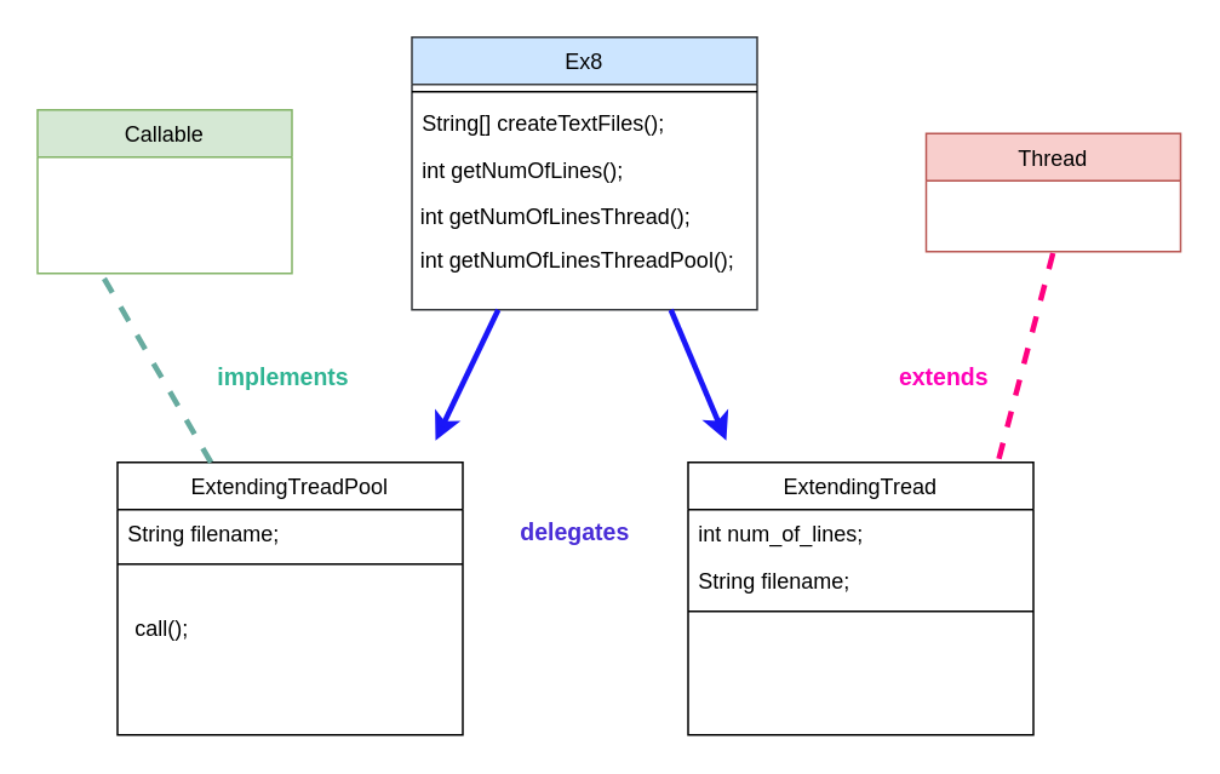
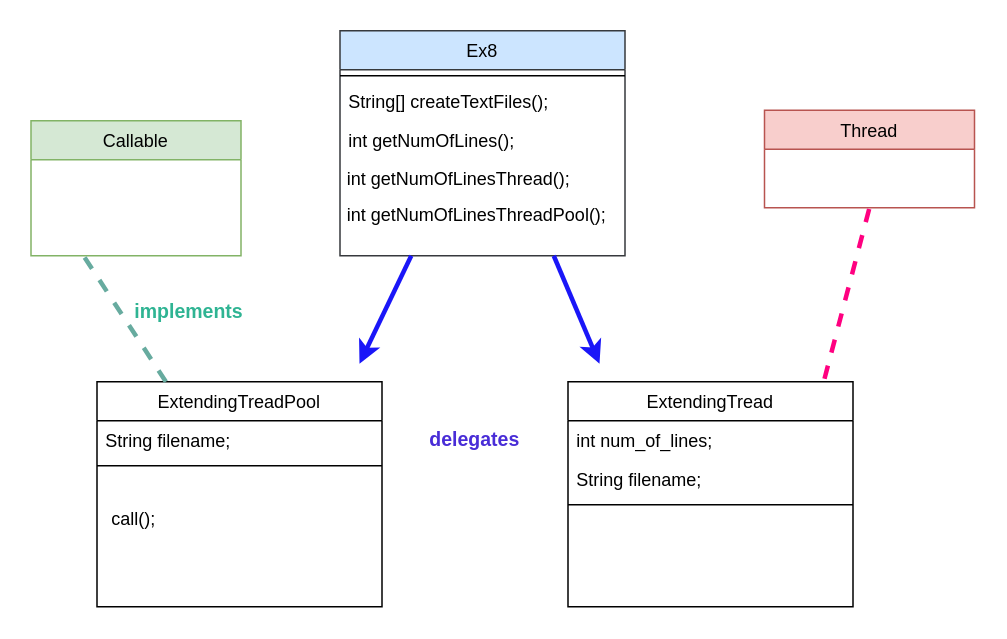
- <mxCell id="22" value="Callable" style="swimlane;fontStyle=0;align=center;verticalAlign=top;childLayout=stackLayout;horizontal=1;startSize=26;horizontalStack=0;resizeParent=1;resizeLast=0;collapsible=1;marginBottom=0;rounded=0;shadow=0;strokeWidth=1;fillColor=#d5e8d4;strokeColor=#82b366;" vertex="1" parent="1"><mxGeometry x="20" y="60" width="140" height="90" as="geometry"><mxRectangle x="550" y="140" width="160" height="26" as="alternateBounds" /></mxGeometry></mxCell>
+ <mxCell id="22" value="Callable" style="swimlane;fontStyle=0;align=center;verticalAlign=top;childLayout=stackLayout;horizontal=1;startSize=26;horizontalStack=0;resizeParent=1;resizeLast=0;collapsible=1;marginBottom=0;rounded=0;shadow=0;strokeWidth=1;fillColor=#d5e8d4;strokeColor=#82b366;" vertex="1" parent="1"><mxGeometry x="20" y="80" width="140" height="90" as="geometry"><mxRectangle x="550" y="140" width="160" height="26" as="alternateBounds" /></mxGeometry></mxCell>
- <mxCell id="24" value="&lt;span style=&quot;font-size: 13px;&quot;&gt;&lt;b style=&quot;&quot;&gt;&lt;font&gt;implements&lt;/font&gt;&lt;/b&gt;&lt;/span&gt;" style="text;html=1;strokeColor=none;fillColor=none;align=center;verticalAlign=middle;whiteSpace=wrap;rounded=0;labelBorderColor=none;fontColor=#2fb493;" vertex="1" parent="1"><mxGeometry x="121" y="192" width="69" height="30" as="geometry" /></mxCell>
+ <mxCell id="24" value="&lt;span style=&quot;font-size: 13px;&quot;&gt;&lt;b style=&quot;&quot;&gt;&lt;font&gt;implements&lt;/font&gt;&lt;/b&gt;&lt;/span&gt;" style="text;html=1;strokeColor=none;fillColor=none;align=center;verticalAlign=middle;whiteSpace=wrap;rounded=0;labelBorderColor=none;fontColor=#2fb493;" vertex="1" parent="1"><mxGeometry x="91" y="192" width="69" height="30" as="geometry" /></mxCell>
- <mxCell id="17" value="&lt;font color=&quot;#ff00b8&quot; size=&quot;1&quot;&gt;&lt;b style=&quot;font-size: 13px;&quot;&gt;extends&lt;/b&gt;&lt;/font&gt;" style="text;html=1;strokeColor=none;fillColor=none;align=center;verticalAlign=middle;whiteSpace=wrap;rounded=0;labelBorderColor=none;" vertex="1" parent="1"><mxGeometry x="489" y="192" width="60" height="30" as="geometry" /></mxCell>
